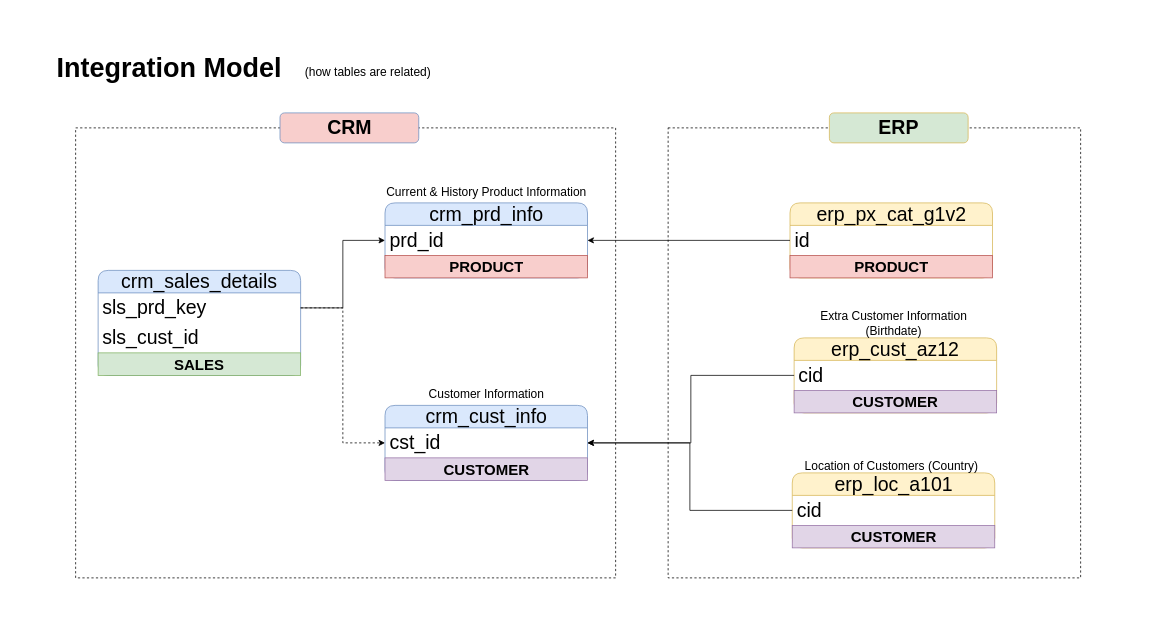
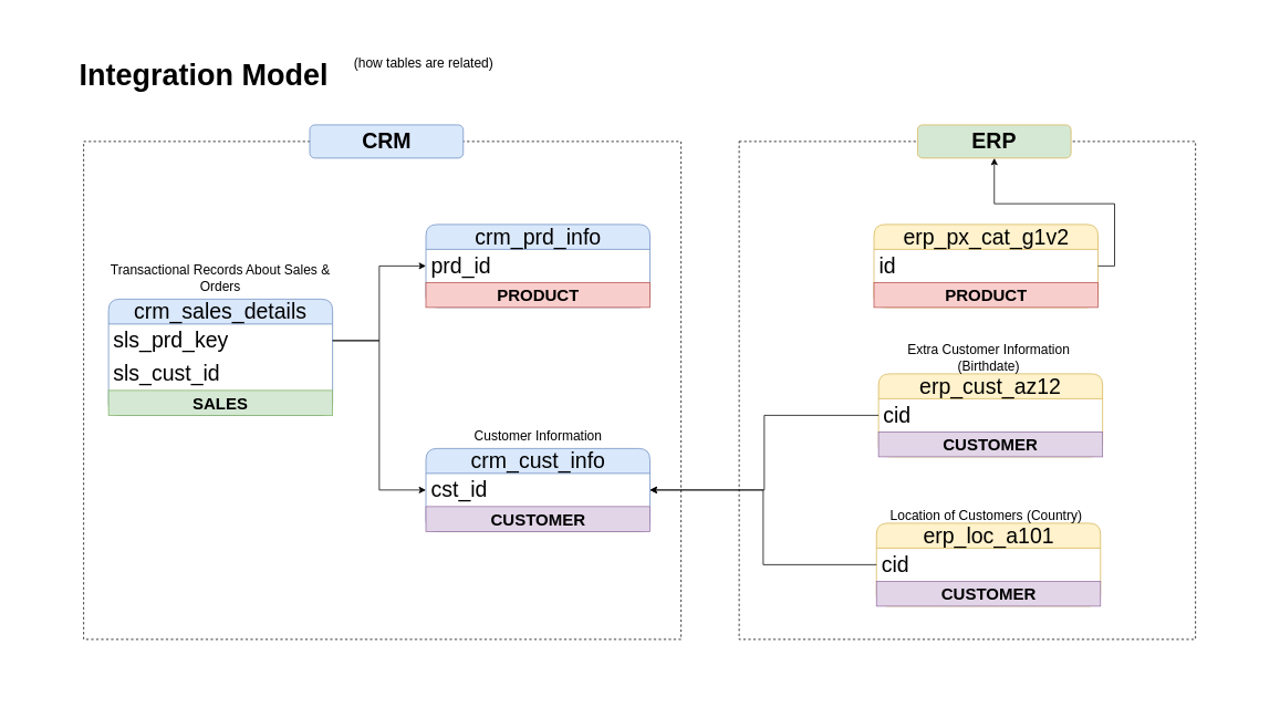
- <mxCell id="5" value="&lt;b&gt;&lt;font style=&quot;font-size: 36px;&quot;&gt;Integration Model&lt;/font&gt;&lt;/b&gt;" style="text;html=1;align=center;verticalAlign=middle;whiteSpace=wrap;rounded=0;" vertex="1" parent="1"><mxGeometry x="70" y="70" width="310" height="40" as="geometry" /></mxCell>
+ <mxCell id="5" value="&lt;b&gt;&lt;font style=&quot;font-size: 36px;&quot;&gt;Integration Model&lt;/font&gt;&lt;/b&gt;" style="text;html=1;align=center;verticalAlign=middle;whiteSpace=wrap;rounded=0;" vertex="1" parent="1"><mxGeometry x="90" y="70" width="310" height="40" as="geometry" /></mxCell>
- <mxCell id="6" value="&lt;font style=&quot;font-size: 16px;&quot;&gt;(how tables are related)&lt;/font&gt;" style="text;html=1;align=center;verticalAlign=middle;whiteSpace=wrap;rounded=0;" vertex="1" parent="1"><mxGeometry x="400" y="80" width="180" height="30" as="geometry" /></mxCell>
+ <mxCell id="6" value="&lt;font style=&quot;font-size: 16px;&quot;&gt;(how tables are related)&lt;/font&gt;" style="text;html=1;align=center;verticalAlign=middle;whiteSpace=wrap;rounded=0;" vertex="1" parent="1"><mxGeometry x="420" y="60" width="180" height="30" as="geometry" /></mxCell>
- <mxCell id="33" value="&lt;font style=&quot;font-size: 26px;&quot;&gt;&lt;b style=&quot;&quot;&gt;CRM&lt;/b&gt;&lt;/font&gt;" style="rounded=1;whiteSpace=wrap;html=1;fillColor=#f8cecc;strokeColor=#6c8ebf;" vertex="1" parent="1"><mxGeometry x="372.5" y="150" width="185" height="40" as="geometry" /></mxCell>
+ <mxCell id="33" value="&lt;font style=&quot;font-size: 26px;&quot;&gt;&lt;b style=&quot;&quot;&gt;CRM&lt;/b&gt;&lt;/font&gt;" style="rounded=1;whiteSpace=wrap;html=1;fillColor=#dae8fc;strokeColor=#6c8ebf;" vertex="1" parent="1"><mxGeometry x="372.5" y="150" width="185" height="40" as="geometry" /></mxCell>
- <mxCell id="19" value="&lt;font style=&quot;font-size: 16px;&quot;&gt;Current &amp;amp; History Product Information&lt;/font&gt;" style="text;html=1;align=center;verticalAlign=middle;whiteSpace=wrap;rounded=0;" vertex="1" parent="1"><mxGeometry x="512.5" y="245" width="270" height="20" as="geometry" /></mxCell>
- <mxCell id="32" style="edgeStyle=orthogonalEdgeStyle;rounded=0;orthogonalLoop=1;jettySize=auto;html=1;entryX=1;entryY=0.5;entryDx=0;entryDy=0;" edge="1" parent="1" source="30" target="17"><mxGeometry relative="1" as="geometry" /></mxCell>
+ <mxCell id="32" style="edgeStyle=orthogonalEdgeStyle;rounded=0;orthogonalLoop=1;jettySize=auto;html=1;" edge="1" parent="1" source="30" target="34"><mxGeometry relative="1" as="geometry" /></mxCell>
+ <mxCell id="15" value="&lt;font style=&quot;font-size: 16px;&quot;&gt;Transactional Records About Sales &amp;amp; Orders&lt;/font&gt;" style="text;html=1;align=center;verticalAlign=middle;whiteSpace=wrap;rounded=0;" vertex="1" parent="1"><mxGeometry x="130" y="320" width="270" height="30" as="geometry" /></mxCell>
- <mxCell id="35" style="edgeStyle=orthogonalEdgeStyle;rounded=0;orthogonalLoop=1;jettySize=auto;html=1;entryX=0;entryY=0.5;entryDx=0;entryDy=0;dashed=1;" edge="1" parent="1" source="12" target="8"><mxGeometry relative="1" as="geometry" /></mxCell>
+ <mxCell id="35" style="edgeStyle=orthogonalEdgeStyle;rounded=0;orthogonalLoop=1;jettySize=auto;html=1;entryX=0;entryY=0.5;entryDx=0;entryDy=0;" edge="1" parent="1" source="12" target="8"><mxGeometry relative="1" as="geometry" /></mxCell>
